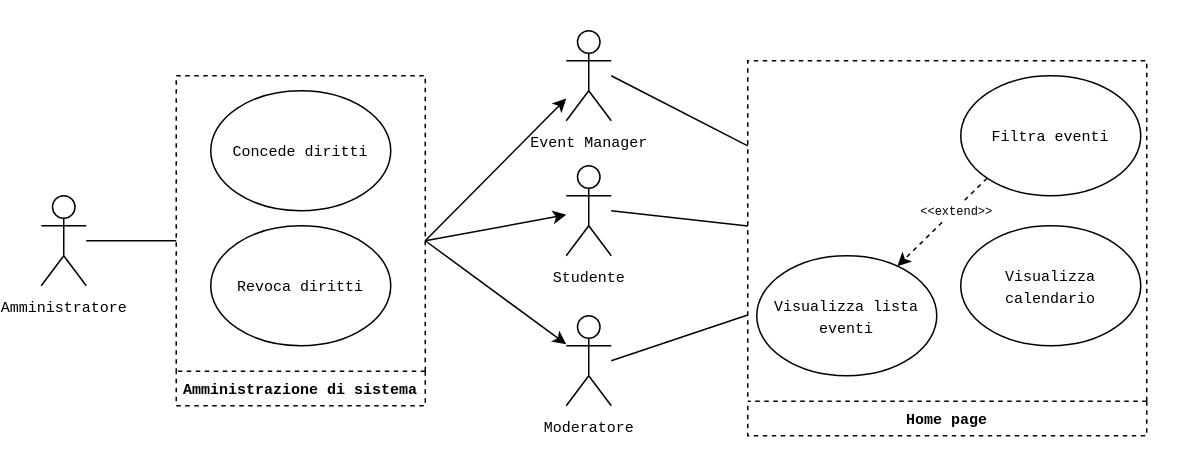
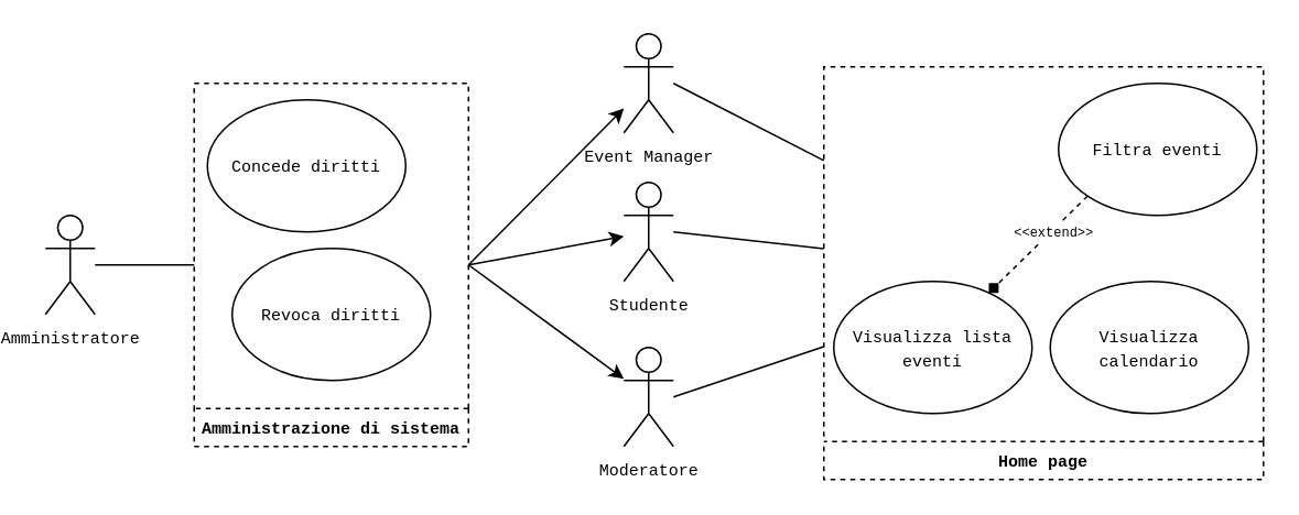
- <mxCell id="19" value="&lt;font face=&quot;Courier New&quot;&gt;&lt;span style=&quot;font-size: 10px&quot;&gt;Concede diritti&lt;/span&gt;&lt;/font&gt;" style="ellipse;whiteSpace=wrap;html=1;" parent="18" vertex="1"><mxGeometry x="23" y="10" width="120" height="80" as="geometry" /></mxCell>
+ <mxCell id="19" value="&lt;font face=&quot;Courier New&quot;&gt;&lt;span style=&quot;font-size: 10px&quot;&gt;Concede diritti&lt;/span&gt;&lt;/font&gt;" style="ellipse;whiteSpace=wrap;html=1;" parent="18" vertex="1"><mxGeometry x="8" y="10" width="120" height="80" as="geometry" /></mxCell>
- <mxCell id="7" value="&lt;font style=&quot;font-size: 8px&quot;&gt;&amp;lt;&amp;lt;extend&amp;gt;&amp;gt;&lt;/font&gt;" style="rounded=0;orthogonalLoop=1;jettySize=auto;html=1;exitX=0;exitY=1;exitDx=0;exitDy=0;fontFamily=Courier New;fontSize=10;endArrow=classic;endFill=1;dashed=1;" parent="4" source="8" target="5" edge="1"><mxGeometry x="-0.286" y="1" relative="1" as="geometry"><mxPoint as="offset" /></mxGeometry></mxCell>
+ <mxCell id="7" value="&lt;font style=&quot;font-size: 8px&quot;&gt;&amp;lt;&amp;lt;extend&amp;gt;&amp;gt;&lt;/font&gt;" style="rounded=0;orthogonalLoop=1;jettySize=auto;html=1;exitX=0;exitY=1;exitDx=0;exitDy=0;fontFamily=Courier New;fontSize=10;endArrow=diamond;endFill=1;dashed=1;" parent="4" source="8" target="5" edge="1"><mxGeometry x="-0.286" y="1" relative="1" as="geometry"><mxPoint as="offset" /></mxGeometry></mxCell>
- <mxCell id="6" value="&lt;font style=&quot;font-size: 10px&quot; face=&quot;Courier New&quot;&gt;Visualizza calendario&lt;/font&gt;" style="ellipse;whiteSpace=wrap;html=1;" parent="4" vertex="1"><mxGeometry x="142" y="110" width="120" height="80" as="geometry" /></mxCell>
+ <mxCell id="6" value="&lt;font style=&quot;font-size: 10px&quot; face=&quot;Courier New&quot;&gt;Visualizza calendario&lt;/font&gt;" style="ellipse;whiteSpace=wrap;html=1;" parent="4" vertex="1"><mxGeometry x="137" y="130" width="120" height="80" as="geometry" /></mxCell>
